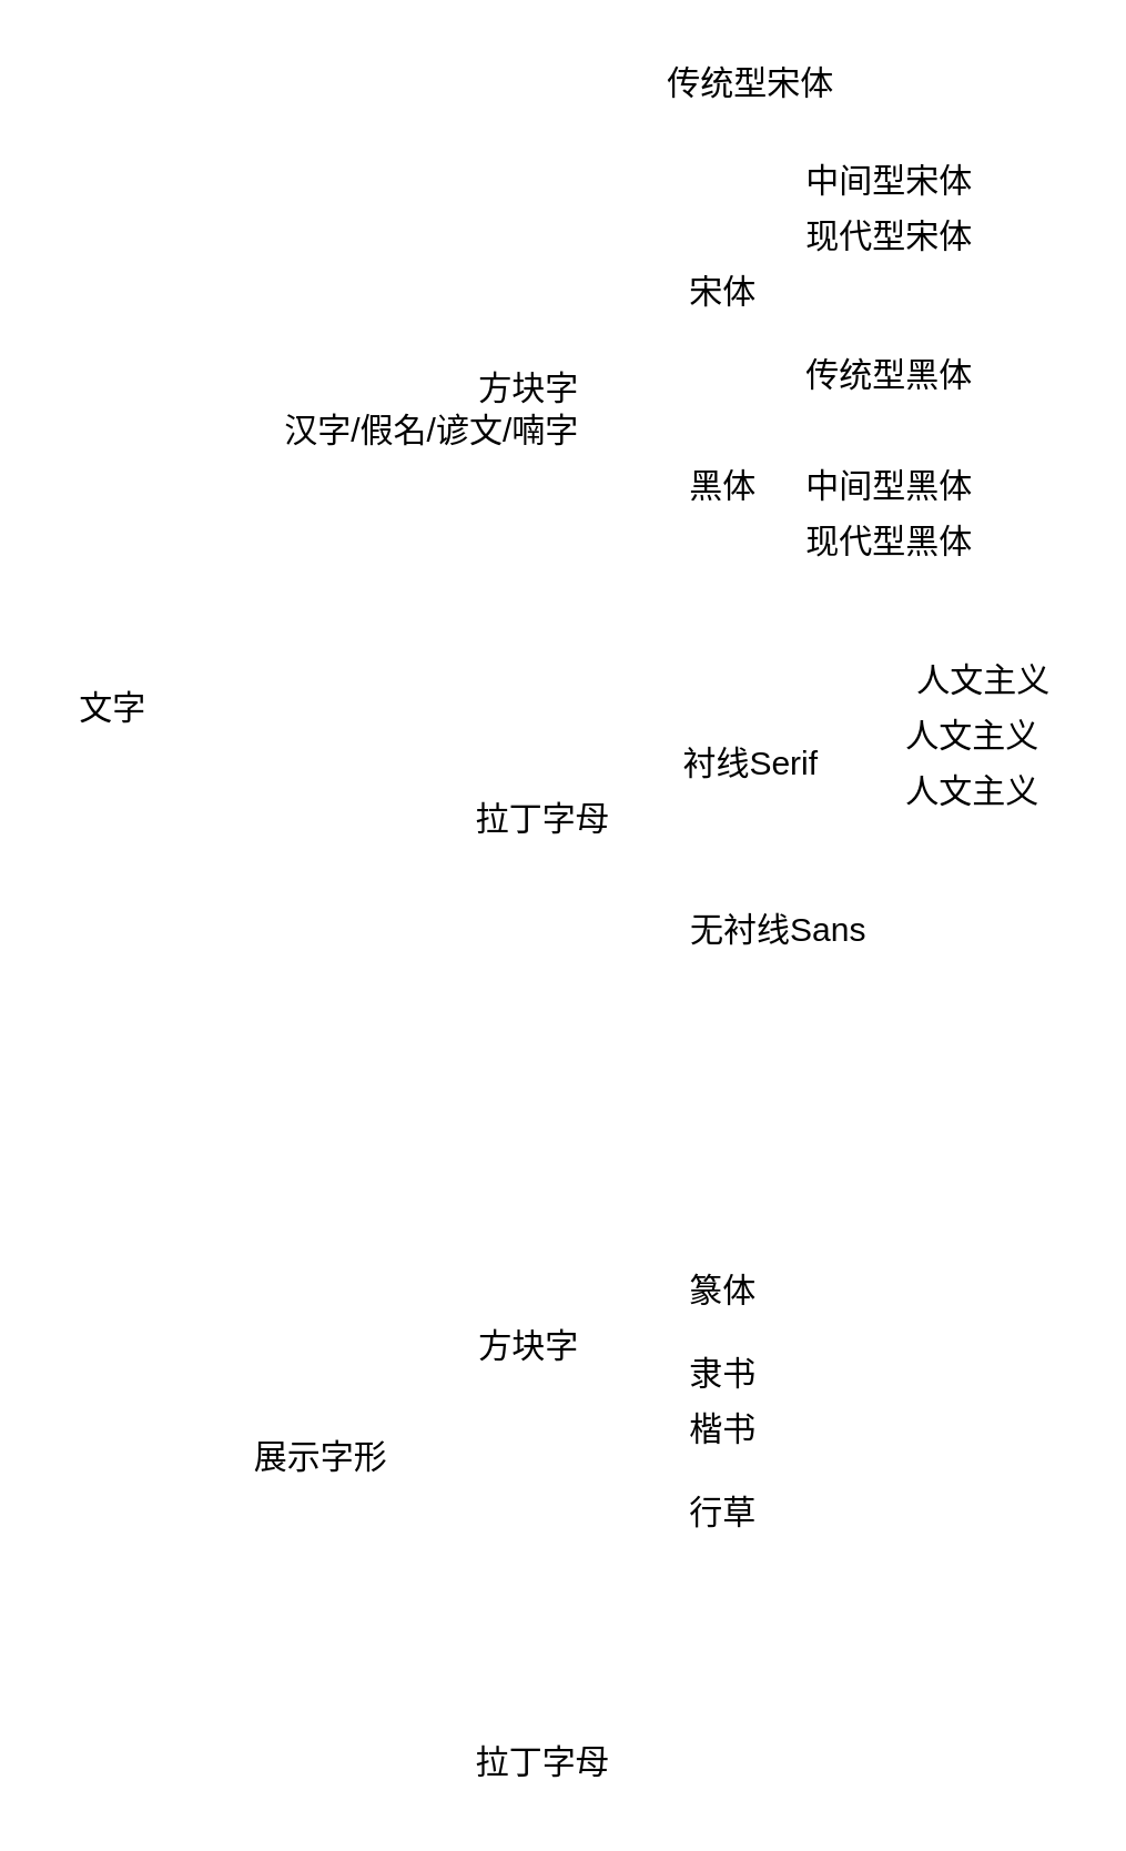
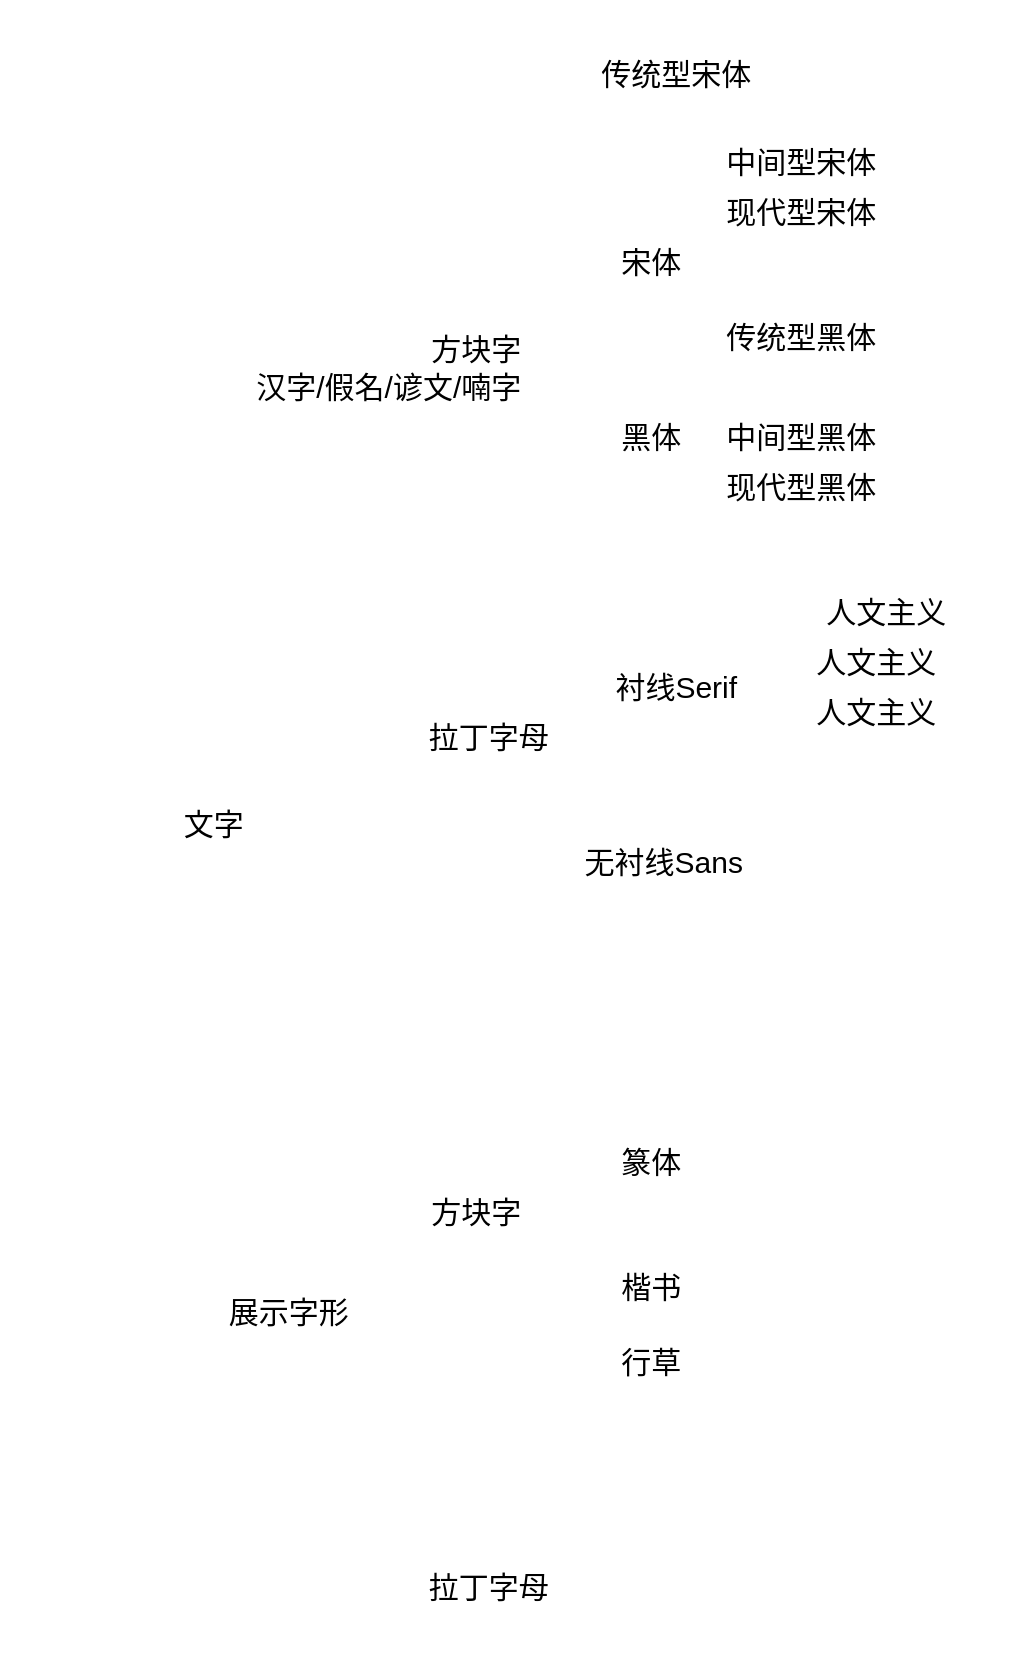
- <mxCell id="2" value="文字" style="text;html=1;resizable=0;autosize=1;align=center;verticalAlign=middle;points=[];fillColor=none;strokeColor=none;rounded=0;" parent="1" vertex="1"><mxGeometry x="20" y="245" width="40" height="20" as="geometry" /></mxCell>
+ <mxCell id="2" value="文字" style="text;html=1;resizable=0;autosize=1;align=center;verticalAlign=middle;points=[];fillColor=none;strokeColor=none;rounded=0;" parent="1" vertex="1"><mxGeometry x="65" y="320" width="40" height="20" as="geometry" /></mxCell>
- <mxCell id="9" value="无衬线Sans" style="text;html=1;resizable=0;autosize=1;align=center;verticalAlign=middle;points=[];fillColor=none;strokeColor=none;rounded=0;" vertex="1" parent="1"><mxGeometry x="240" y="325" width="80" height="20" as="geometry" /></mxCell>
+ <mxCell id="9" value="无衬线Sans" style="text;html=1;resizable=0;autosize=1;align=center;verticalAlign=middle;points=[];fillColor=none;strokeColor=none;rounded=0;" vertex="1" parent="1"><mxGeometry x="225" y="335" width="80" height="20" as="geometry" /></mxCell>
- <mxCell id="11" value="隶书" style="text;html=1;resizable=0;autosize=1;align=center;verticalAlign=middle;points=[];fillColor=none;strokeColor=none;rounded=0;" vertex="1" parent="1"><mxGeometry x="240" y="485" width="40" height="20" as="geometry" /></mxCell>
